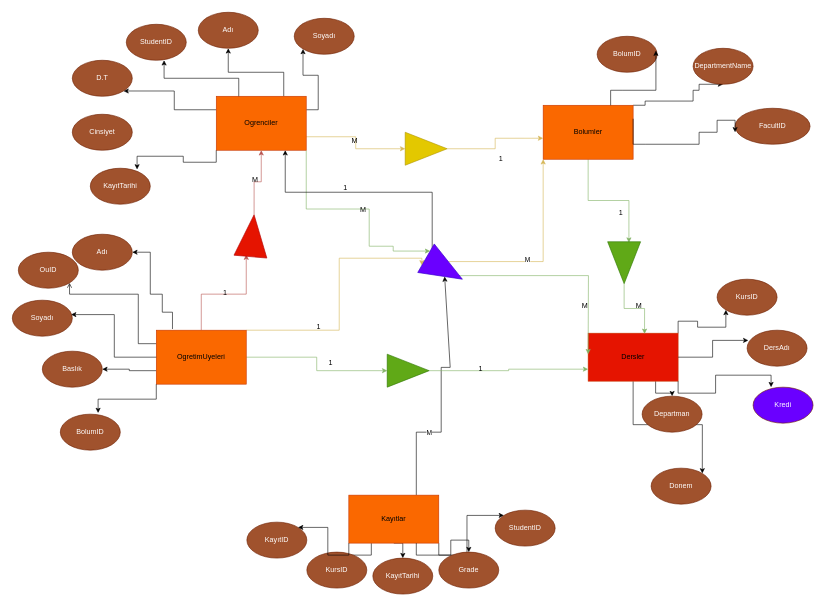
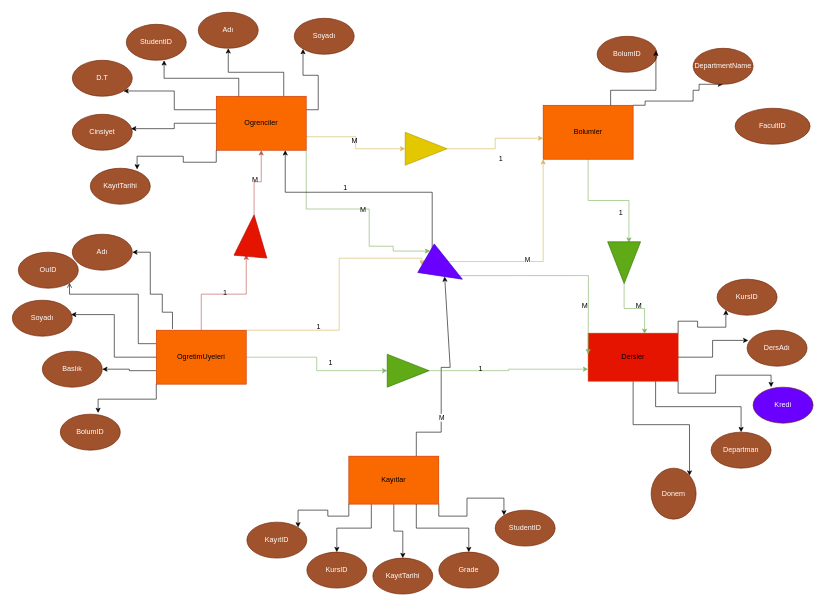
- <mxCell id="47" style="edgeStyle=orthogonalEdgeStyle;rounded=0;orthogonalLoop=1;jettySize=auto;html=1;exitX=1;exitY=0.25;exitDx=0;exitDy=0;entryX=0;entryY=0.667;entryDx=0;entryDy=0;entryPerimeter=0;" edge="1" parent="1" source="42" target="45"><mxGeometry relative="1" as="geometry"><Array as="points"><mxPoint x="1075" y="240" /><mxPoint x="1165" y="240" /><mxPoint x="1165" y="220" /><mxPoint x="1195" y="220" /><mxPoint x="1195" y="200" /><mxPoint x="1215" y="200" /></Array></mxGeometry></mxCell>
+ <mxCell id="25" style="edgeStyle=orthogonalEdgeStyle;rounded=0;orthogonalLoop=1;jettySize=auto;html=1;exitX=0;exitY=0.5;exitDx=0;exitDy=0;entryX=0.98;entryY=0.4;entryDx=0;entryDy=0;entryPerimeter=0;" edge="1" parent="1" source="7" target="13"><mxGeometry relative="1" as="geometry" /></mxCell>
- <mxCell id="52" value="Departman" style="ellipse;whiteSpace=wrap;html=1;fillColor=#a0522d;fontColor=#ffffff;strokeColor=#6D1F00;" vertex="1" parent="1"><mxGeometry x="1070" y="660" width="100" height="60" as="geometry" /></mxCell>
+ <mxCell id="52" value="Departman" style="ellipse;whiteSpace=wrap;html=1;fillColor=#a0522d;fontColor=#ffffff;strokeColor=#6D1F00;" vertex="1" parent="1"><mxGeometry x="1185" y="720" width="100" height="60" as="geometry" /></mxCell>
- <mxCell id="55" value="Donem" style="ellipse;whiteSpace=wrap;html=1;fillColor=#a0522d;fontColor=#ffffff;strokeColor=#6D1F00;" vertex="1" parent="1"><mxGeometry x="1085" y="780" width="100" height="60" as="geometry" /></mxCell>
+ <mxCell id="55" value="Donem" style="ellipse;whiteSpace=wrap;html=1;fillColor=#a0522d;fontColor=#ffffff;strokeColor=#6D1F00;" vertex="1" parent="1"><mxGeometry x="1085" y="780" width="75" height="85" as="geometry" /></mxCell>
- <mxCell id="23" value="Kayıtlar" style="rounded=0;whiteSpace=wrap;html=1;fillColor=#fa6800;fontColor=#000000;strokeColor=#C73500;" vertex="1" parent="1"><mxGeometry x="581" y="825" width="150" height="80" as="geometry" /></mxCell>
+ <mxCell id="23" value="Kayıtlar" style="rounded=0;whiteSpace=wrap;html=1;fillColor=#fa6800;fontColor=#000000;strokeColor=#C73500;" vertex="1" parent="1"><mxGeometry x="581" y="760" width="150" height="80" as="geometry" /></mxCell>
